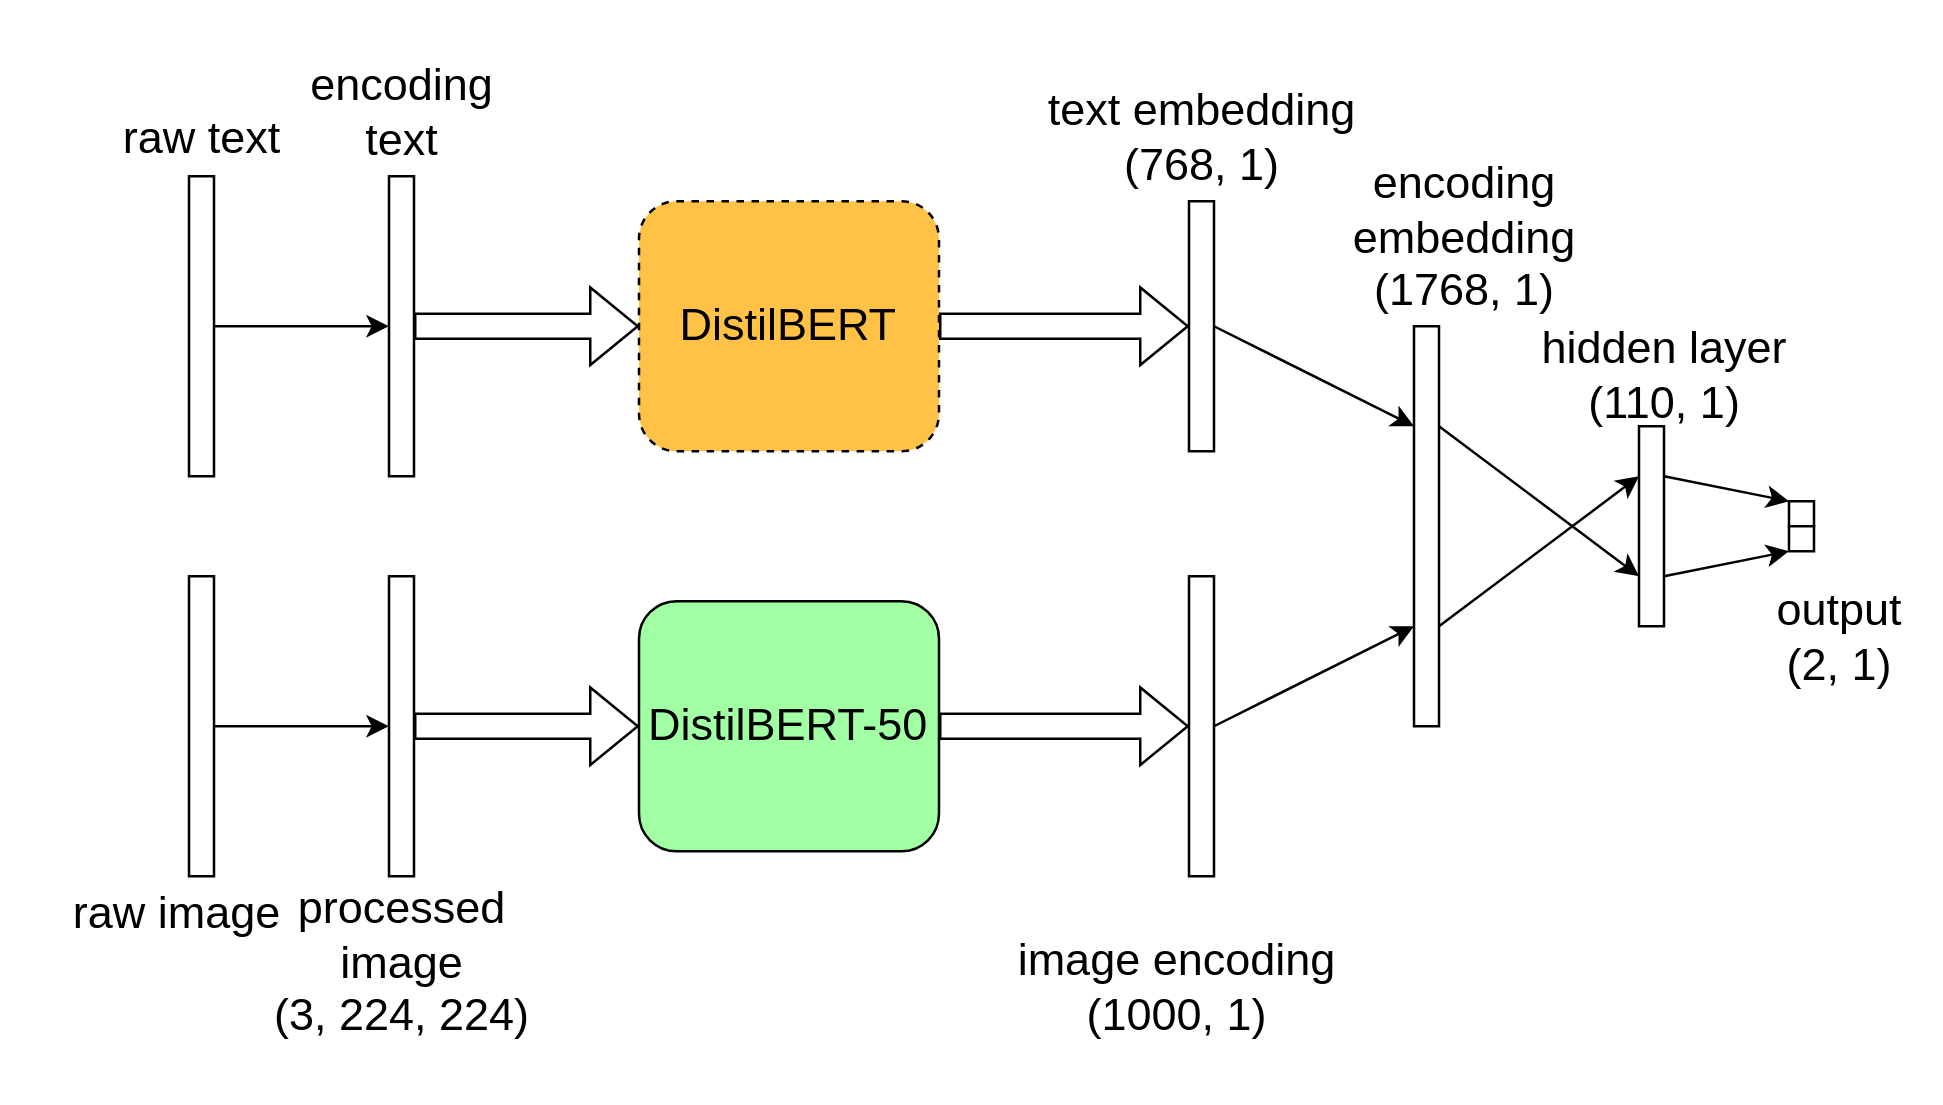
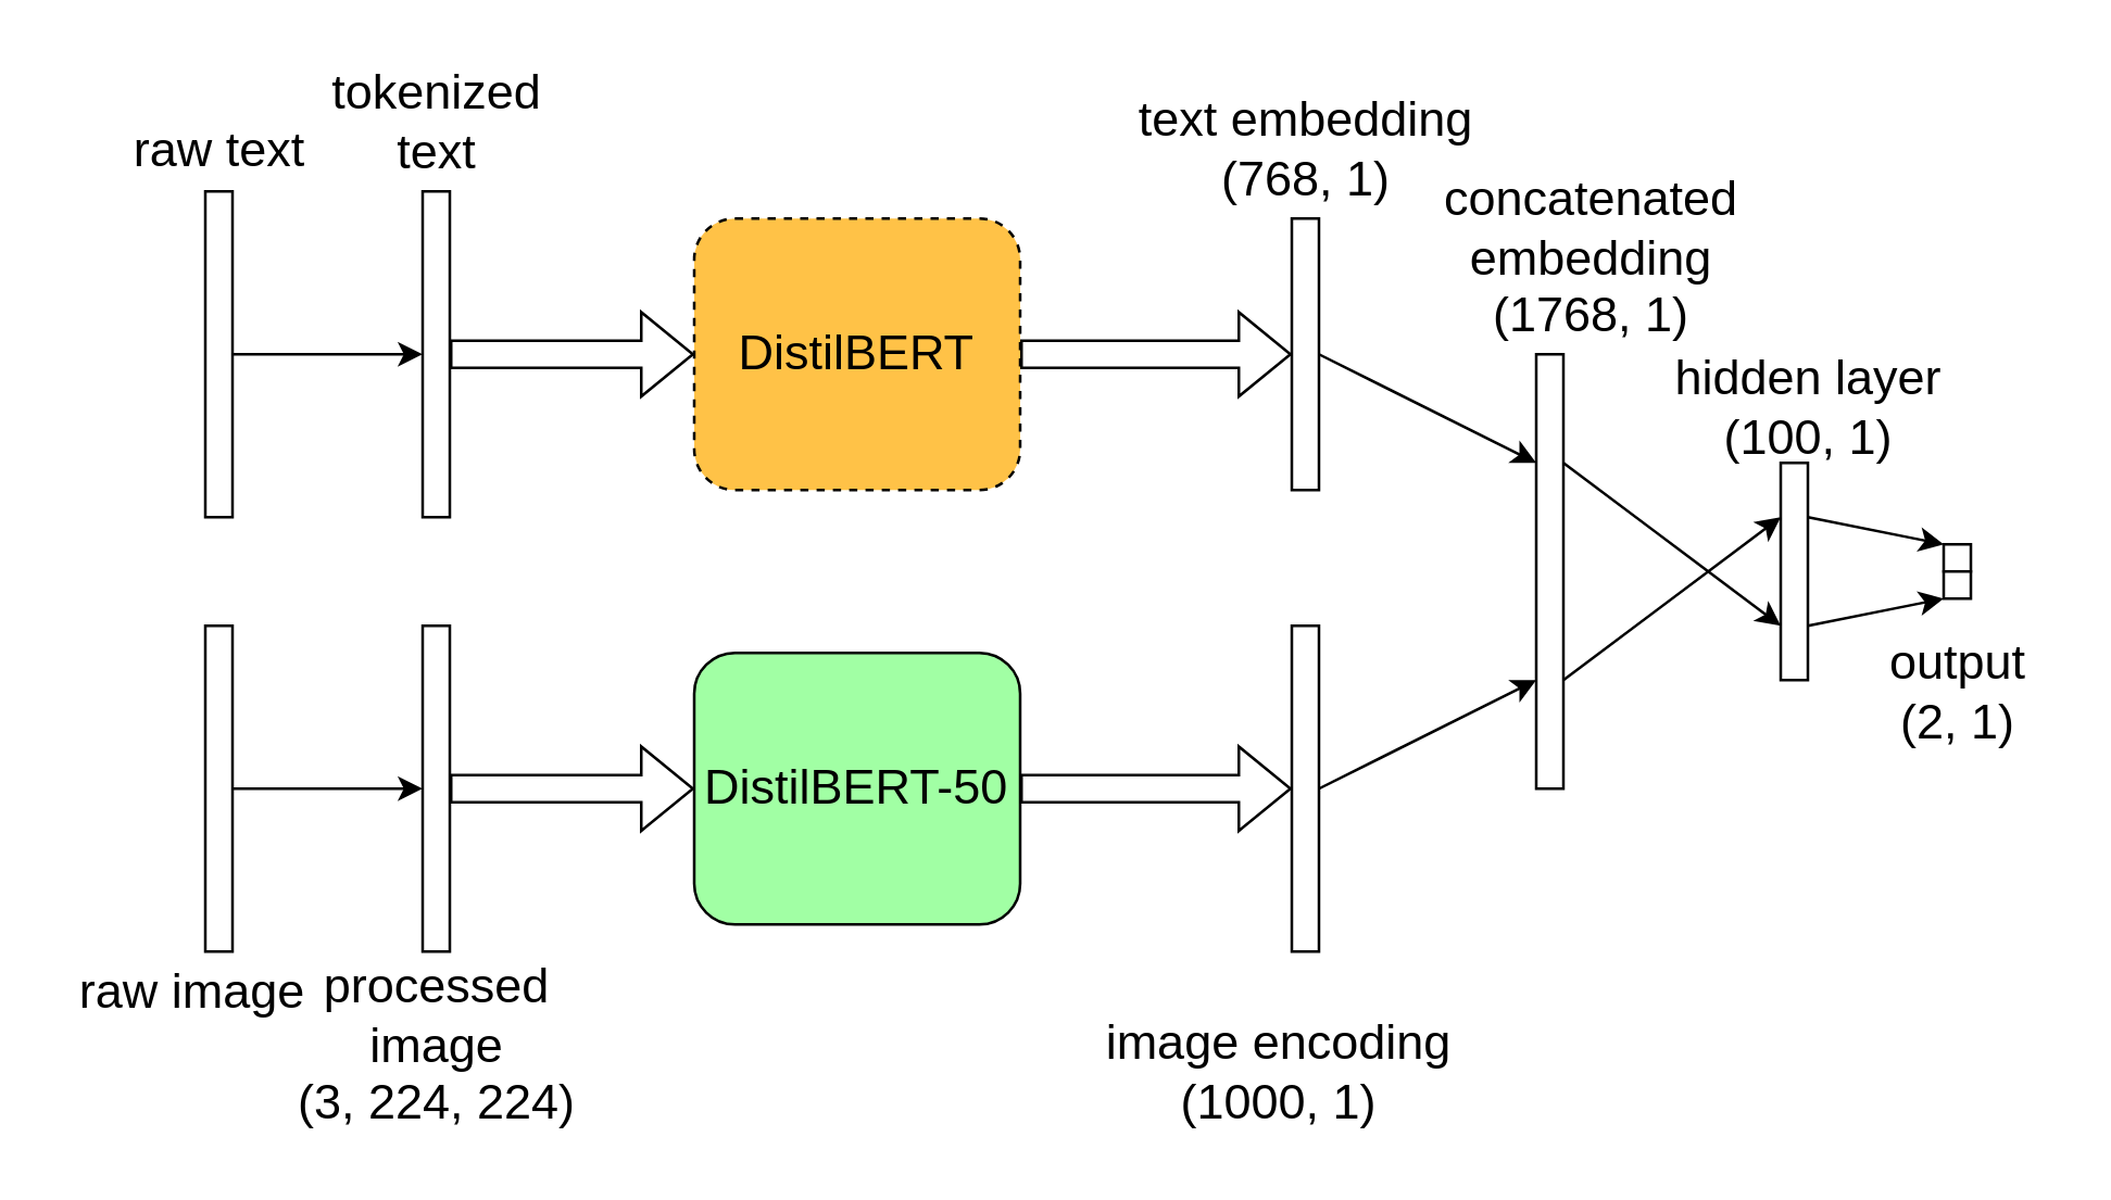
- <mxCell id="29" value="&lt;div&gt;encoding&lt;/div&gt;&lt;div&gt;text&lt;br&gt;&lt;/div&gt;" style="text;html=1;align=center;verticalAlign=middle;resizable=0;points=[];autosize=1;strokeColor=none;fillColor=none;fontSize=18;" vertex="1" parent="1"><mxGeometry x="115" y="20" width="90" height="50" as="geometry" /></mxCell>
+ <mxCell id="29" value="&lt;div&gt;tokenized&lt;/div&gt;&lt;div&gt;text&lt;br&gt;&lt;/div&gt;" style="text;html=1;align=center;verticalAlign=middle;resizable=0;points=[];autosize=1;strokeColor=none;fillColor=none;fontSize=18;" vertex="1" parent="1"><mxGeometry x="115" y="20" width="90" height="50" as="geometry" /></mxCell>
- <mxCell id="33" value="&lt;div&gt;encoding&lt;/div&gt;&lt;div&gt;embedding&lt;/div&gt;&lt;div&gt;(1768, 1)&lt;br&gt;&lt;/div&gt;" style="text;html=1;align=center;verticalAlign=middle;resizable=0;points=[];autosize=1;strokeColor=none;fillColor=none;fontSize=18;" vertex="1" parent="1"><mxGeometry x="525" y="60" width="120" height="70" as="geometry" /></mxCell>
+ <mxCell id="33" value="&lt;div&gt;concatenated&lt;/div&gt;&lt;div&gt;embedding&lt;/div&gt;&lt;div&gt;(1768, 1)&lt;br&gt;&lt;/div&gt;" style="text;html=1;align=center;verticalAlign=middle;resizable=0;points=[];autosize=1;strokeColor=none;fillColor=none;fontSize=18;" vertex="1" parent="1"><mxGeometry x="525" y="60" width="120" height="70" as="geometry" /></mxCell>
- <mxCell id="34" value="&lt;div&gt;hidden layer&lt;/div&gt;&lt;div&gt;(110, 1)&lt;br&gt;&lt;/div&gt;" style="text;html=1;align=center;verticalAlign=middle;resizable=0;points=[];autosize=1;strokeColor=none;fillColor=none;fontSize=18;" vertex="1" parent="1"><mxGeometry x="610" y="125" width="110" height="50" as="geometry" /></mxCell>
+ <mxCell id="34" value="&lt;div&gt;hidden layer&lt;/div&gt;&lt;div&gt;(100, 1)&lt;br&gt;&lt;/div&gt;" style="text;html=1;align=center;verticalAlign=middle;resizable=0;points=[];autosize=1;strokeColor=none;fillColor=none;fontSize=18;" vertex="1" parent="1"><mxGeometry x="610" y="125" width="110" height="50" as="geometry" /></mxCell>
- <mxCell id="35" value="&lt;div&gt;output&lt;/div&gt;&lt;div&gt;(2, 1)&lt;br&gt;&lt;/div&gt;" style="text;html=1;align=center;verticalAlign=middle;resizable=0;points=[];autosize=1;strokeColor=none;fillColor=none;fontSize=18;" vertex="1" parent="1"><mxGeometry x="700" y="230" width="70" height="50" as="geometry" /></mxCell>
+ <mxCell id="35" value="&lt;div&gt;output&lt;/div&gt;&lt;div&gt;(2, 1)&lt;br&gt;&lt;/div&gt;" style="text;html=1;align=center;verticalAlign=middle;resizable=0;points=[];autosize=1;strokeColor=none;fillColor=none;fontSize=18;" vertex="1" parent="1"><mxGeometry x="685" y="230" width="70" height="50" as="geometry" /></mxCell>
